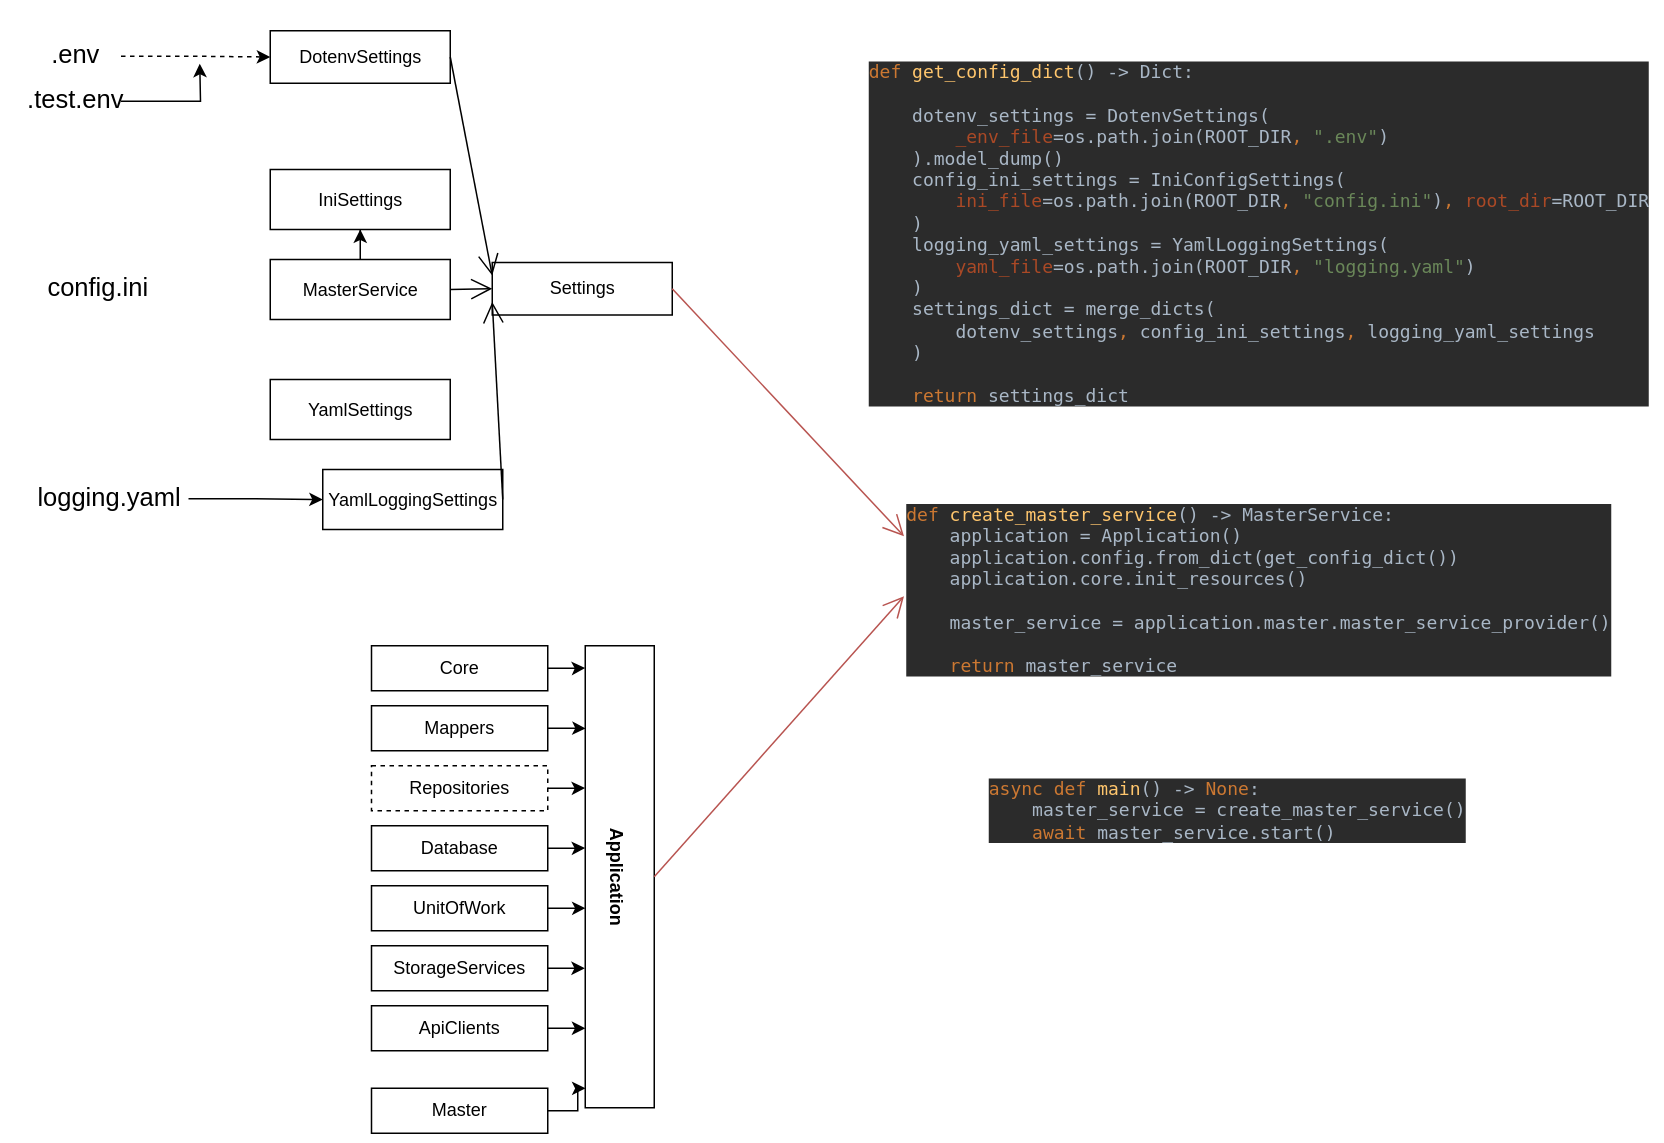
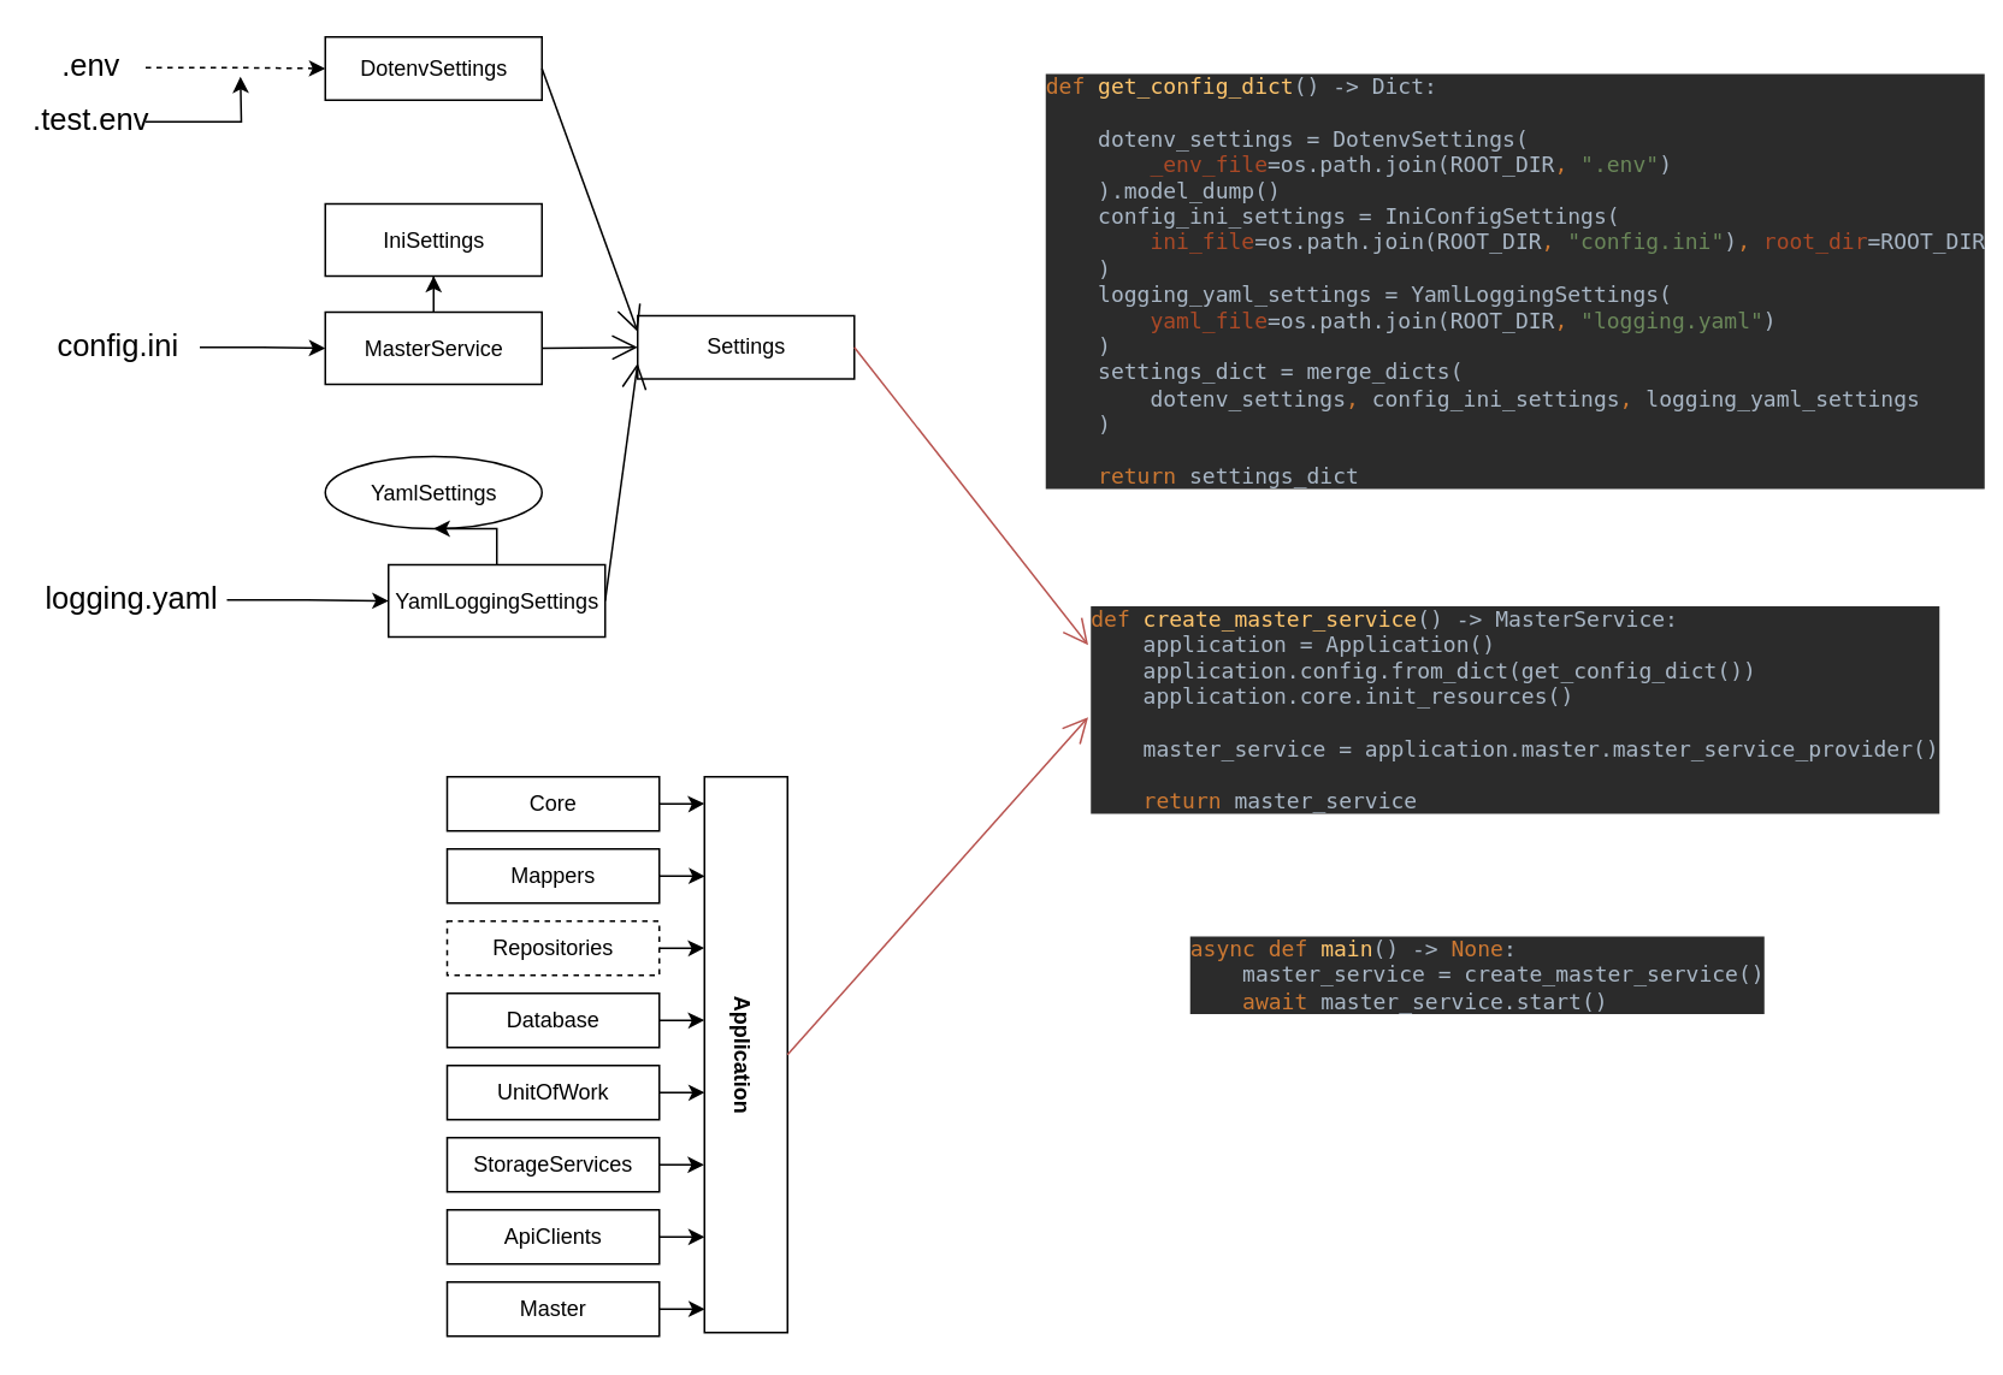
+ <mxCell id="4" style="edgeStyle=orthogonalEdgeStyle;rounded=0;orthogonalLoop=1;jettySize=auto;html=1;entryX=0;entryY=0.5;entryDx=0;entryDy=0;" edge="1" parent="1" source="5" target="13"><mxGeometry relative="1" as="geometry" /></mxCell>
- <mxCell id="17" value="Settings" style="rounded=0;whiteSpace=wrap;html=1;" vertex="1" parent="1"><mxGeometry x="327.5" y="174.5" width="120" height="35" as="geometry" /></mxCell>
+ <mxCell id="17" value="Settings" style="rounded=0;whiteSpace=wrap;html=1;" vertex="1" parent="1"><mxGeometry x="352.5" y="174.5" width="120" height="35" as="geometry" /></mxCell>
- <mxCell id="14" value="YamlSettings" style="rounded=0;whiteSpace=wrap;html=1;" vertex="1" parent="1"><mxGeometry x="179.5" y="252.5" width="120" height="40" as="geometry" /></mxCell>
+ <mxCell id="14" value="YamlSettings" style="ellipse;whiteSpace=wrap;html=1;" vertex="1" parent="1"><mxGeometry x="179.5" y="252.5" width="120" height="40" as="geometry" /></mxCell>
+ <mxCell id="15" style="edgeStyle=orthogonalEdgeStyle;rounded=0;orthogonalLoop=1;jettySize=auto;html=1;entryX=0.5;entryY=1;entryDx=0;entryDy=0;" edge="1" parent="1" source="16" target="14"><mxGeometry relative="1" as="geometry" /></mxCell>
- <mxCell id="29" value="Master" style="html=1;whiteSpace=wrap;" vertex="1" parent="1"><mxGeometry x="247" y="725" width="117.5" height="30" as="geometry" /></mxCell>
+ <mxCell id="29" value="Master" style="html=1;whiteSpace=wrap;" vertex="1" parent="1"><mxGeometry x="247" y="710" width="117.5" height="30" as="geometry" /></mxCell>
